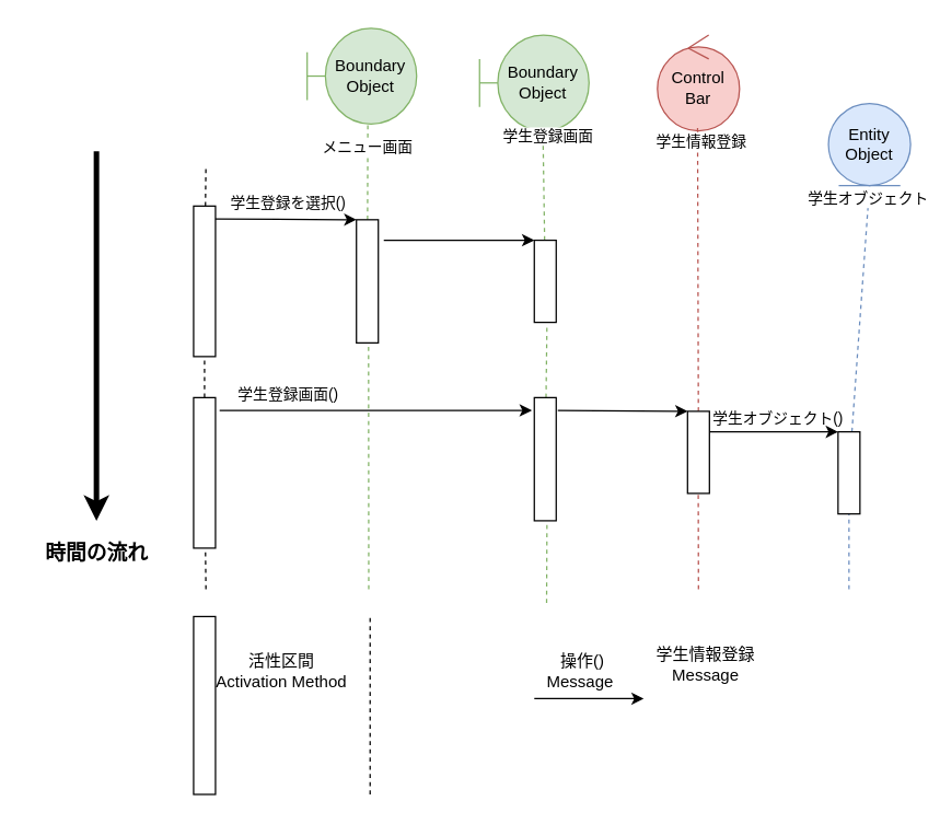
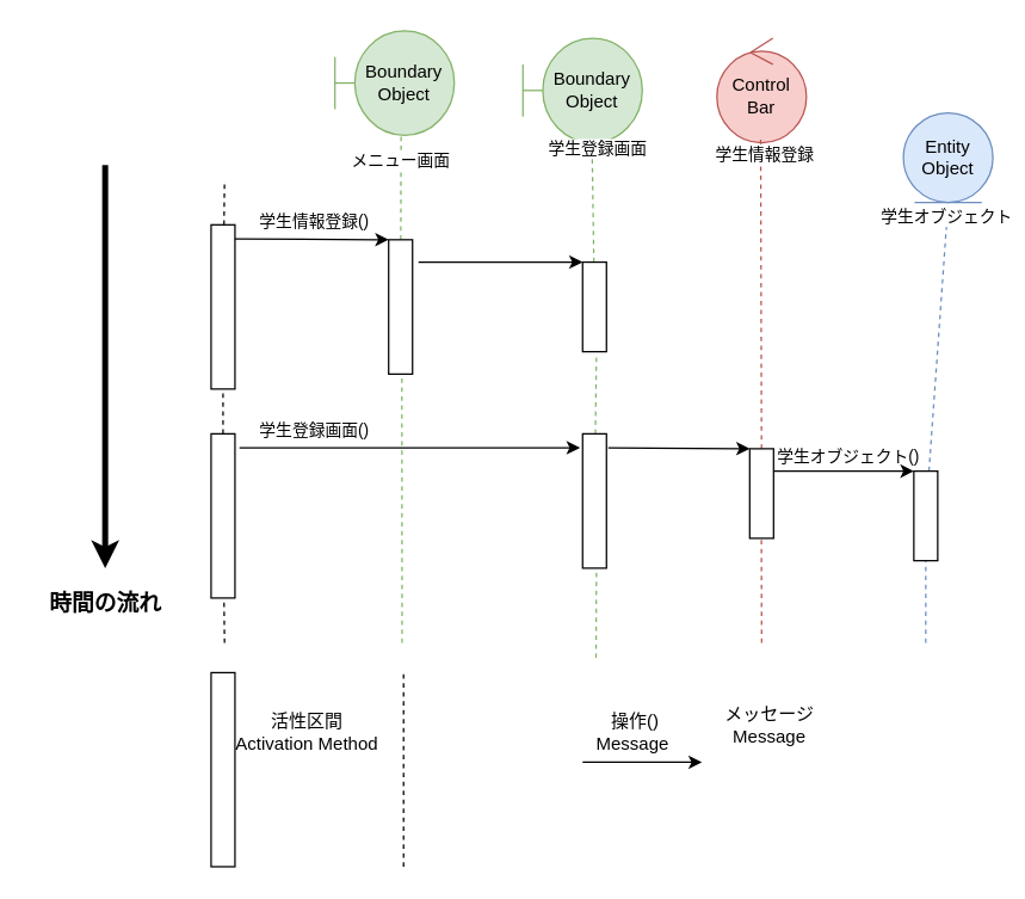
- <mxCell id="22" value="&lt;font style=&quot;font-size: 11px;&quot;&gt;学生登録を選択()&lt;/font&gt;" style="text;html=1;align=center;verticalAlign=middle;resizable=0;points=[];autosize=1;strokeColor=none;fillColor=none;" vertex="1" parent="1"><mxGeometry x="155" y="133" width="110" height="30" as="geometry" /></mxCell>
+ <mxCell id="22" value="&lt;font style=&quot;font-size: 11px;&quot;&gt;学生情報登録()&lt;/font&gt;" style="text;html=1;align=center;verticalAlign=middle;resizable=0;points=[];autosize=1;strokeColor=none;fillColor=none;" vertex="1" parent="1"><mxGeometry x="155" y="133" width="110" height="30" as="geometry" /></mxCell>
- <mxCell id="28" value="学生情報登録&lt;div&gt;Message&lt;/div&gt;" style="text;html=1;align=center;verticalAlign=middle;resizable=0;points=[];autosize=1;strokeColor=none;fillColor=none;" vertex="1" parent="1"><mxGeometry x="475" y="465" width="80" height="40" as="geometry" /></mxCell>
+ <mxCell id="28" value="メッセージ&lt;div&gt;Message&lt;/div&gt;" style="text;html=1;align=center;verticalAlign=middle;resizable=0;points=[];autosize=1;strokeColor=none;fillColor=none;" vertex="1" parent="1"><mxGeometry x="475" y="465" width="80" height="40" as="geometry" /></mxCell>
